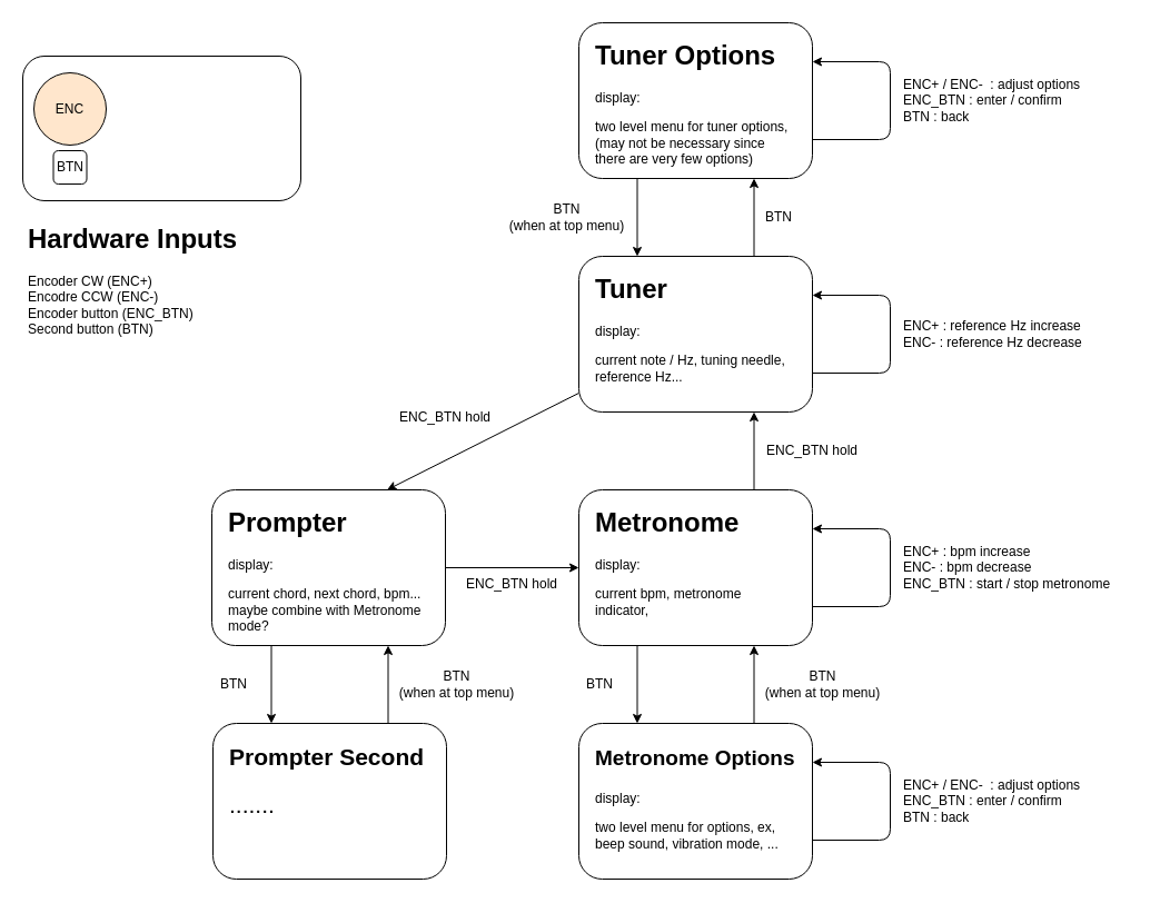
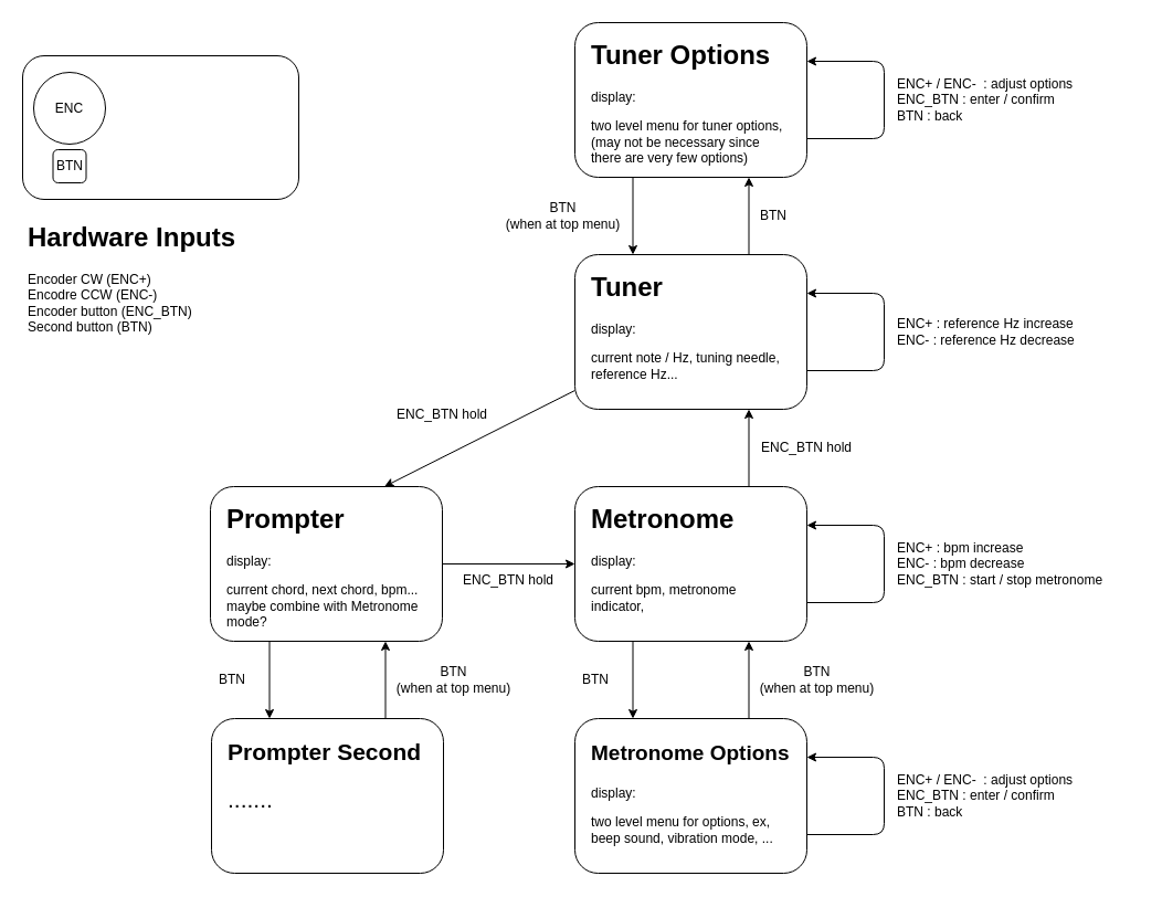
- <mxCell id="3" value="ENC" style="ellipse;whiteSpace=wrap;html=1;aspect=fixed;fillColor=#ffe6cc;" parent="1" vertex="1"><mxGeometry x="30" y="65" width="65" height="65" as="geometry" /></mxCell>
+ <mxCell id="3" value="ENC" style="ellipse;whiteSpace=wrap;html=1;aspect=fixed;" parent="1" vertex="1"><mxGeometry x="30" y="65" width="65" height="65" as="geometry" /></mxCell>
